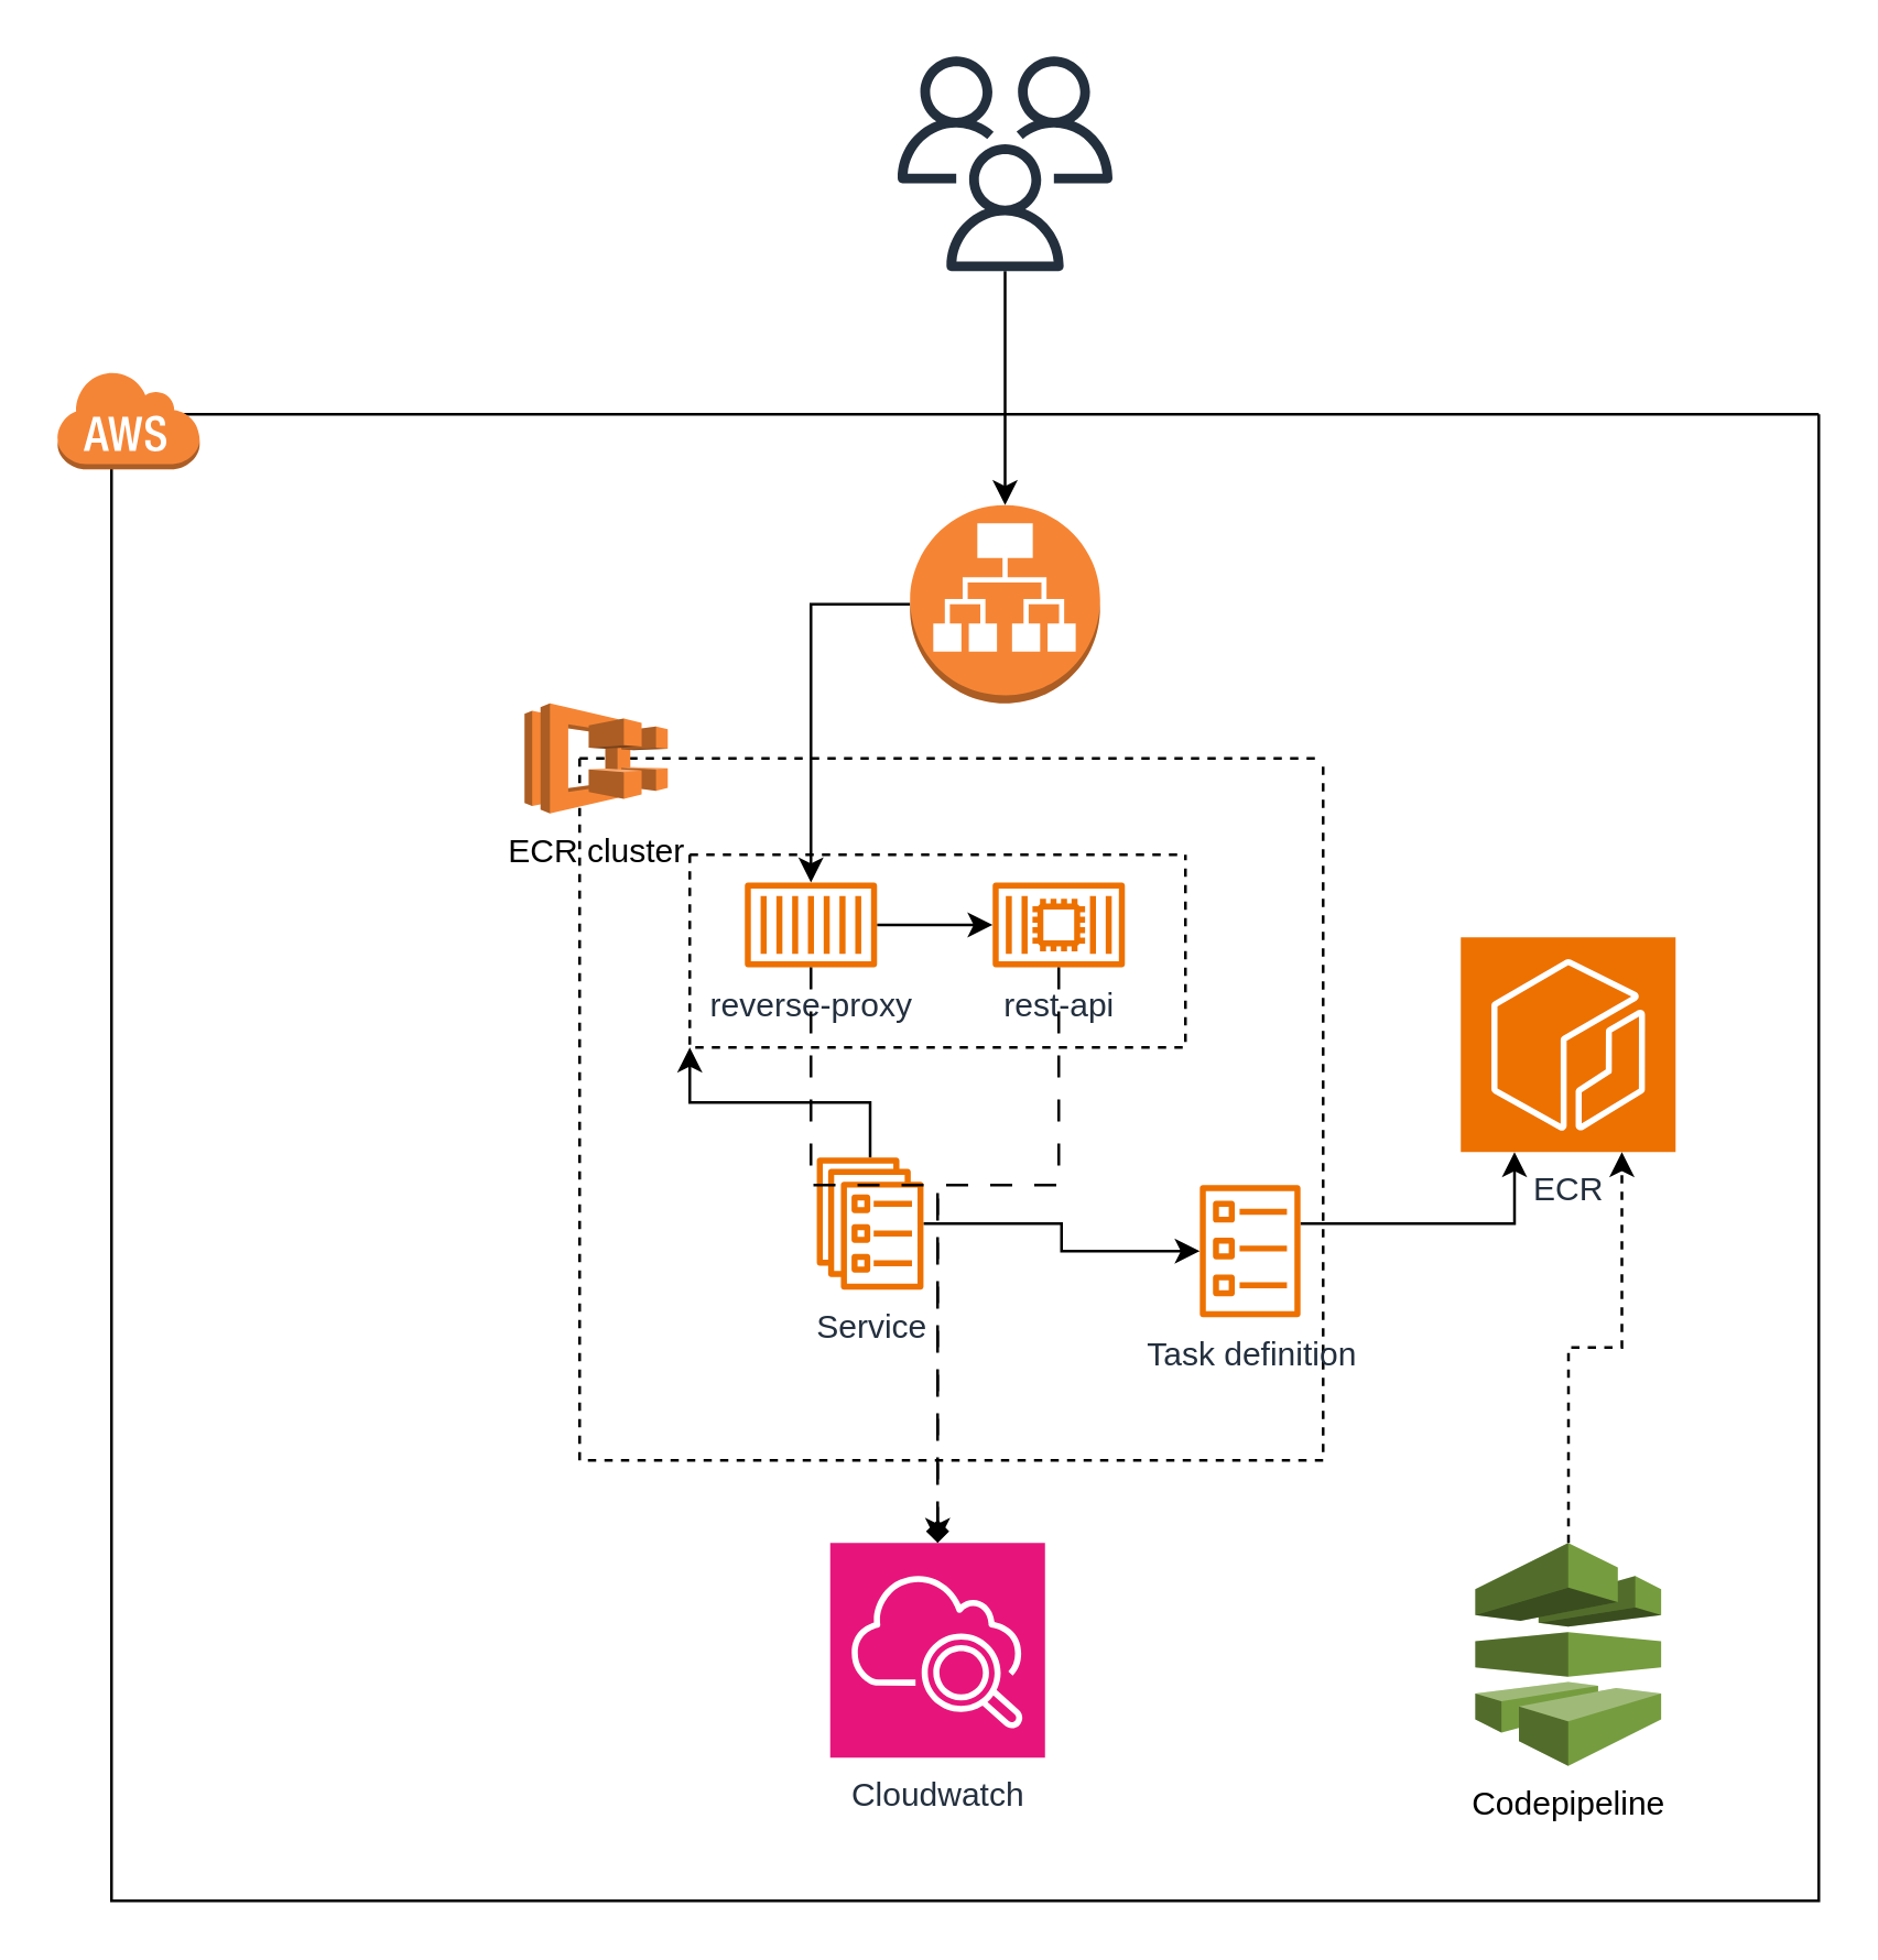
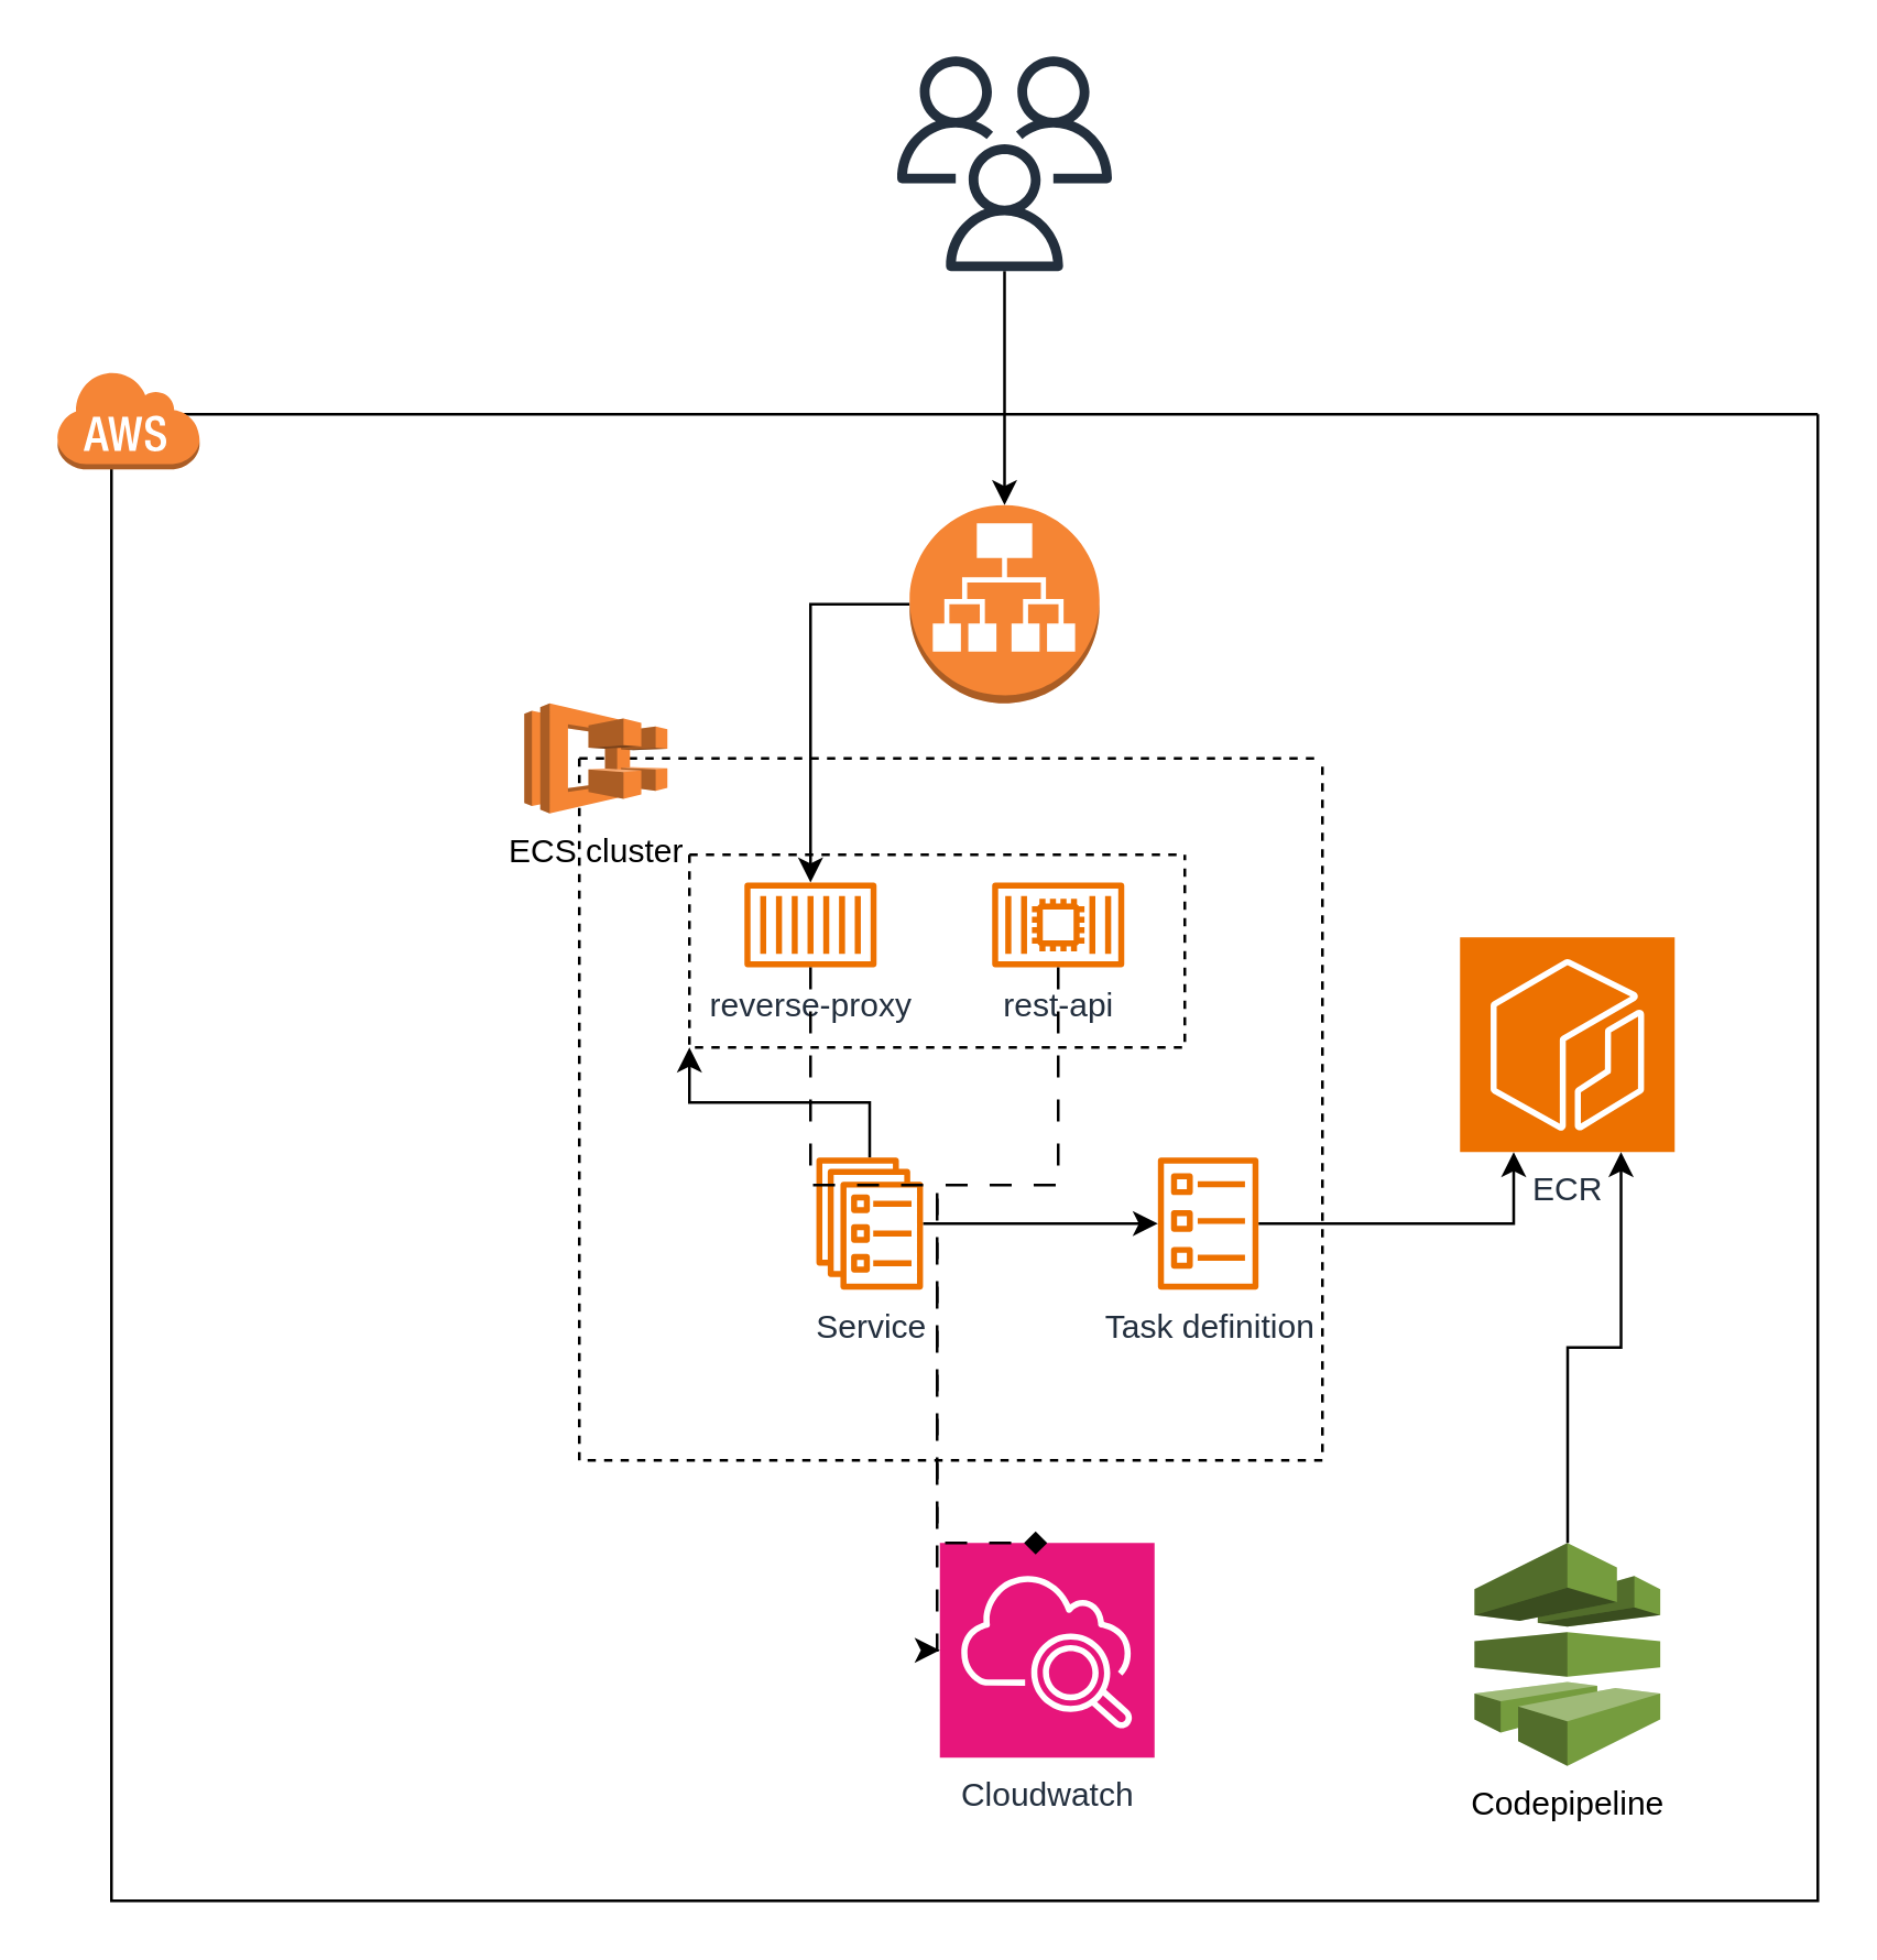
- <mxCell id="16" value="ECR cluster" style="outlineConnect=0;dashed=0;verticalLabelPosition=bottom;verticalAlign=top;align=center;html=1;shape=mxgraph.aws3.ecs;fillColor=#F58534;gradientColor=none;" vertex="1" parent="1"><mxGeometry x="190" y="255" width="52" height="40" as="geometry" /></mxCell>
+ <mxCell id="16" value="ECS cluster" style="outlineConnect=0;dashed=0;verticalLabelPosition=bottom;verticalAlign=top;align=center;html=1;shape=mxgraph.aws3.ecs;fillColor=#F58534;gradientColor=none;" vertex="1" parent="1"><mxGeometry x="190" y="255" width="52" height="40" as="geometry" /></mxCell>
- <mxCell id="13" style="edgeStyle=orthogonalEdgeStyle;rounded=0;orthogonalLoop=1;jettySize=auto;html=1;" edge="1" parent="9" source="14" target="15"><mxGeometry relative="1" as="geometry" /></mxCell>
- <mxCell id="10" value="Task definition" style="sketch=0;outlineConnect=0;fontColor=#232F3E;gradientColor=none;fillColor=#ED7100;strokeColor=none;dashed=0;verticalLabelPosition=bottom;verticalAlign=top;align=center;html=1;fontSize=12;fontStyle=0;aspect=fixed;pointerEvents=1;shape=mxgraph.aws4.ecs_task;" vertex="1" parent="9"><mxGeometry x="225" y="155" width="37" height="48" as="geometry" /></mxCell>
+ <mxCell id="10" value="Task definition" style="sketch=0;outlineConnect=0;fontColor=#232F3E;gradientColor=none;fillColor=#ED7100;strokeColor=none;dashed=0;verticalLabelPosition=bottom;verticalAlign=top;align=center;html=1;fontSize=12;fontStyle=0;aspect=fixed;pointerEvents=1;shape=mxgraph.aws4.ecs_task;" vertex="1" parent="9"><mxGeometry x="210" y="145" width="37" height="48" as="geometry" /></mxCell>
- <mxCell id="23" style="edgeStyle=orthogonalEdgeStyle;rounded=0;orthogonalLoop=1;jettySize=auto;html=1;entryX=0.75;entryY=1;entryDx=0;entryDy=0;entryPerimeter=0;dashed=1;" edge="1" parent="20" source="22" target="21"><mxGeometry relative="1" as="geometry" /></mxCell>
+ <mxCell id="23" style="edgeStyle=orthogonalEdgeStyle;rounded=0;orthogonalLoop=1;jettySize=auto;html=1;entryX=0.75;entryY=1;entryDx=0;entryDy=0;entryPerimeter=0;" edge="1" parent="20" source="22" target="21"><mxGeometry relative="1" as="geometry" /></mxCell>
- <mxCell id="17" value="Cloudwatch" style="sketch=0;points=[[0,0,0],[0.25,0,0],[0.5,0,0],[0.75,0,0],[1,0,0],[0,1,0],[0.25,1,0],[0.5,1,0],[0.75,1,0],[1,1,0],[0,0.25,0],[0,0.5,0],[0,0.75,0],[1,0.25,0],[1,0.5,0],[1,0.75,0]];points=[[0,0,0],[0.25,0,0],[0.5,0,0],[0.75,0,0],[1,0,0],[0,1,0],[0.25,1,0],[0.5,1,0],[0.75,1,0],[1,1,0],[0,0.25,0],[0,0.5,0],[0,0.75,0],[1,0.25,0],[1,0.5,0],[1,0.75,0]];outlineConnect=0;fontColor=#232F3E;fillColor=#E7157B;strokeColor=#ffffff;dashed=0;verticalLabelPosition=bottom;verticalAlign=top;align=center;html=1;fontSize=12;fontStyle=0;aspect=fixed;shape=mxgraph.aws4.resourceIcon;resIcon=mxgraph.aws4.cloudwatch_2;" vertex="1" parent="1"><mxGeometry x="301" y="560" width="78" height="78" as="geometry" /></mxCell>
+ <mxCell id="17" value="Cloudwatch" style="sketch=0;points=[[0,0,0],[0.25,0,0],[0.5,0,0],[0.75,0,0],[1,0,0],[0,1,0],[0.25,1,0],[0.5,1,0],[0.75,1,0],[1,1,0],[0,0.25,0],[0,0.5,0],[0,0.75,0],[1,0.25,0],[1,0.5,0],[1,0.75,0]];points=[[0,0,0],[0.25,0,0],[0.5,0,0],[0.75,0,0],[1,0,0],[0,1,0],[0.25,1,0],[0.5,1,0],[0.75,1,0],[1,1,0],[0,0.25,0],[0,0.5,0],[0,0.75,0],[1,0.25,0],[1,0.5,0],[1,0.75,0]];outlineConnect=0;fontColor=#232F3E;fillColor=#E7157B;strokeColor=#ffffff;dashed=0;verticalLabelPosition=bottom;verticalAlign=top;align=center;html=1;fontSize=12;fontStyle=0;aspect=fixed;shape=mxgraph.aws4.resourceIcon;resIcon=mxgraph.aws4.cloudwatch_2;" vertex="1" parent="1"><mxGeometry x="341" y="560" width="78" height="78" as="geometry" /></mxCell>
